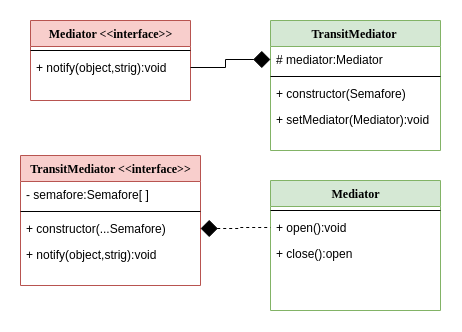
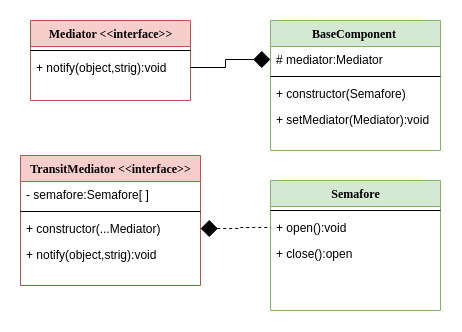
- <mxCell id="10" value="TransitMediator&amp;nbsp;" style="swimlane;html=1;fontStyle=1;align=center;verticalAlign=top;childLayout=stackLayout;horizontal=1;startSize=26;horizontalStack=0;resizeParent=1;resizeLast=0;collapsible=1;marginBottom=0;swimlaneFillColor=#ffffff;rounded=0;shadow=0;comic=0;labelBackgroundColor=none;strokeWidth=1;fillColor=#d5e8d4;fontFamily=Verdana;fontSize=12;strokeColor=#82b366;" vertex="1" parent="1"><mxGeometry x="270" y="20" width="170" height="130" as="geometry" /></mxCell>
+ <mxCell id="10" value="BaseComponent&amp;nbsp;" style="swimlane;html=1;fontStyle=1;align=center;verticalAlign=top;childLayout=stackLayout;horizontal=1;startSize=26;horizontalStack=0;resizeParent=1;resizeLast=0;collapsible=1;marginBottom=0;swimlaneFillColor=#ffffff;rounded=0;shadow=0;comic=0;labelBackgroundColor=none;strokeWidth=1;fillColor=#d5e8d4;fontFamily=Verdana;fontSize=12;strokeColor=#82b366;" vertex="1" parent="1"><mxGeometry x="270" y="20" width="170" height="130" as="geometry" /></mxCell>
- <mxCell id="15" value="Mediator" style="swimlane;html=1;fontStyle=1;align=center;verticalAlign=top;childLayout=stackLayout;horizontal=1;startSize=26;horizontalStack=0;resizeParent=1;resizeLast=0;collapsible=1;marginBottom=0;swimlaneFillColor=#ffffff;rounded=0;shadow=0;comic=0;labelBackgroundColor=none;strokeWidth=1;fillColor=#d5e8d4;fontFamily=Verdana;fontSize=12;strokeColor=#82b366;" vertex="1" parent="1"><mxGeometry x="270" y="180" width="170" height="130" as="geometry" /></mxCell>
+ <mxCell id="15" value="Semafore" style="swimlane;html=1;fontStyle=1;align=center;verticalAlign=top;childLayout=stackLayout;horizontal=1;startSize=26;horizontalStack=0;resizeParent=1;resizeLast=0;collapsible=1;marginBottom=0;swimlaneFillColor=#ffffff;rounded=0;shadow=0;comic=0;labelBackgroundColor=none;strokeWidth=1;fillColor=#d5e8d4;fontFamily=Verdana;fontSize=12;strokeColor=#82b366;" vertex="1" parent="1"><mxGeometry x="270" y="180" width="170" height="130" as="geometry" /></mxCell>
- <mxCell id="8" value="+ constructor(...Semafore)" style="text;html=1;strokeColor=none;fillColor=none;align=left;verticalAlign=top;spacingLeft=4;spacingRight=4;whiteSpace=wrap;overflow=hidden;rotatable=0;points=[[0,0.5],[1,0.5]];portConstraint=eastwest;" vertex="1" parent="5"><mxGeometry y="60" width="180" height="26" as="geometry" /></mxCell>
+ <mxCell id="8" value="+ constructor(...Mediator)" style="text;html=1;strokeColor=none;fillColor=none;align=left;verticalAlign=top;spacingLeft=4;spacingRight=4;whiteSpace=wrap;overflow=hidden;rotatable=0;points=[[0,0.5],[1,0.5]];portConstraint=eastwest;" vertex="1" parent="5"><mxGeometry y="60" width="180" height="26" as="geometry" /></mxCell>
